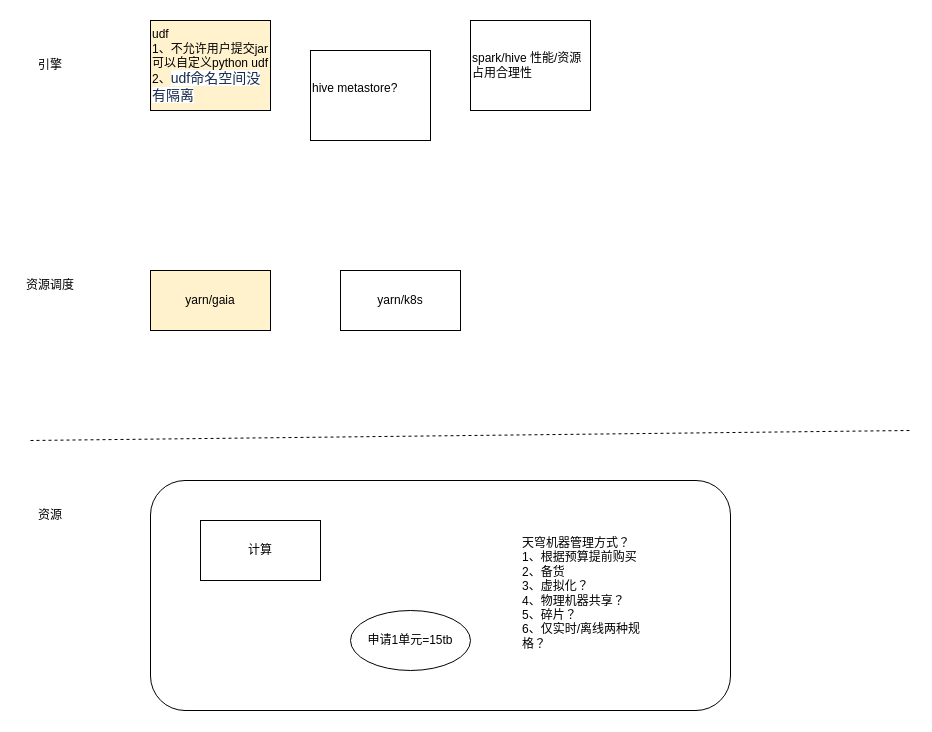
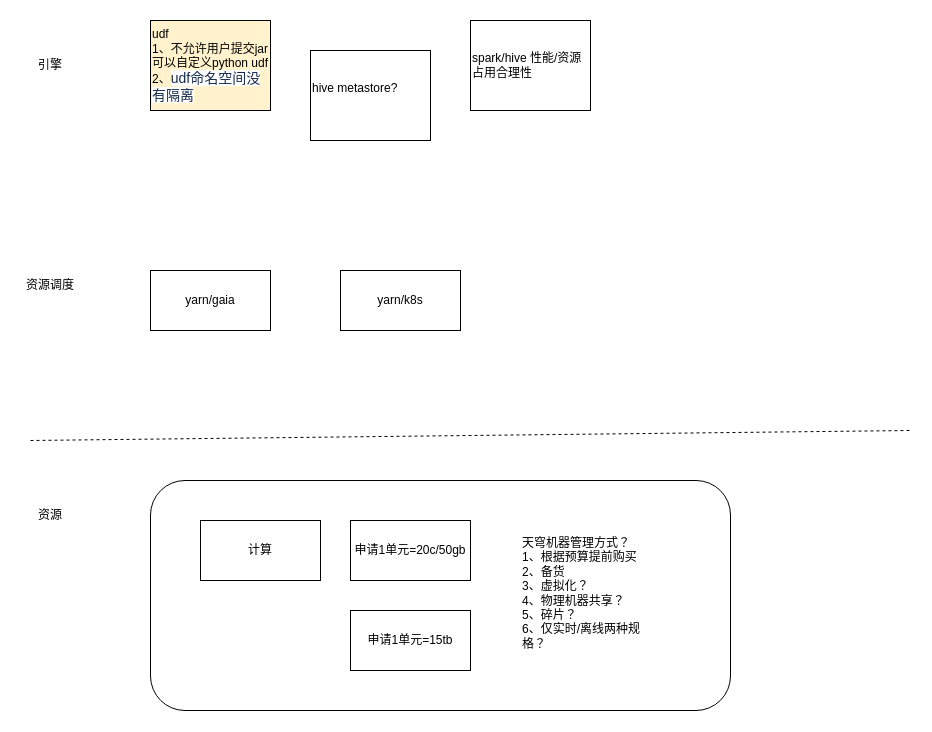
- <mxCell id="9" value="yarn/gaia" style="rounded=0;whiteSpace=wrap;html=1;fillColor=#fff2cc;" vertex="1" parent="1"><mxGeometry x="150" y="270" width="120" height="60" as="geometry" /></mxCell>
+ <mxCell id="9" value="yarn/gaia" style="rounded=0;whiteSpace=wrap;html=1;" vertex="1" parent="1"><mxGeometry x="150" y="270" width="120" height="60" as="geometry" /></mxCell>
+ <mxCell id="5" value="申请1单元=20c/50gb" style="rounded=0;whiteSpace=wrap;html=1;" vertex="1" parent="1"><mxGeometry x="350" y="520" width="120" height="60" as="geometry" /></mxCell>
- <mxCell id="4" value="申请1单元=15tb" style="ellipse;whiteSpace=wrap;html=1;" vertex="1" parent="1"><mxGeometry x="350" y="610" width="120" height="60" as="geometry" /></mxCell>
+ <mxCell id="4" value="申请1单元=15tb" style="rounded=0;whiteSpace=wrap;html=1;" vertex="1" parent="1"><mxGeometry x="350" y="610" width="120" height="60" as="geometry" /></mxCell>
